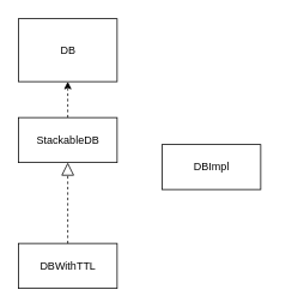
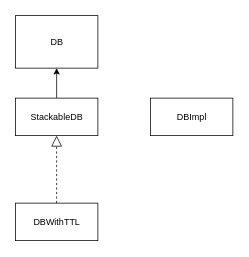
- <mxCell id="3" style="edgeStyle=orthogonalEdgeStyle;rounded=0;orthogonalLoop=1;jettySize=auto;html=1;exitX=0.5;exitY=0;exitDx=0;exitDy=0;entryX=0.5;entryY=1;entryDx=0;entryDy=0;dashed=1;" edge="1" parent="1" source="4" target="2"><mxGeometry relative="1" as="geometry" /></mxCell>
+ <mxCell id="3" style="edgeStyle=orthogonalEdgeStyle;rounded=0;orthogonalLoop=1;jettySize=auto;html=1;exitX=0.5;exitY=0;exitDx=0;exitDy=0;entryX=0.5;entryY=1;entryDx=0;entryDy=0;" edge="1" parent="1" source="4" target="2"><mxGeometry relative="1" as="geometry" /></mxCell>
- <mxCell id="7" value="DBImpl" style="html=1;" vertex="1" parent="1"><mxGeometry x="180" y="160" width="110" height="50" as="geometry" /></mxCell>
+ <mxCell id="7" value="DBImpl" style="html=1;" vertex="1" parent="1"><mxGeometry x="200" y="130" width="110" height="50" as="geometry" /></mxCell>
